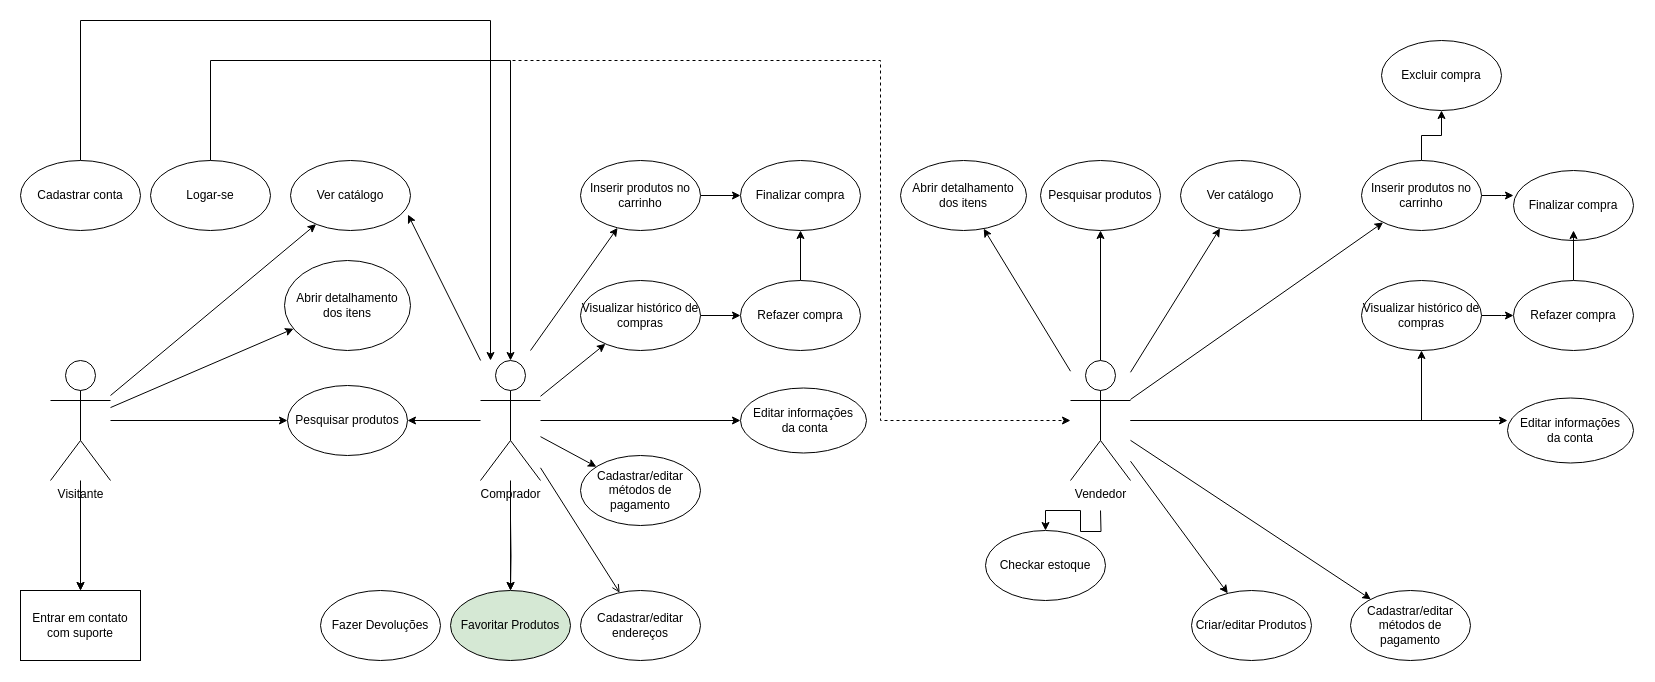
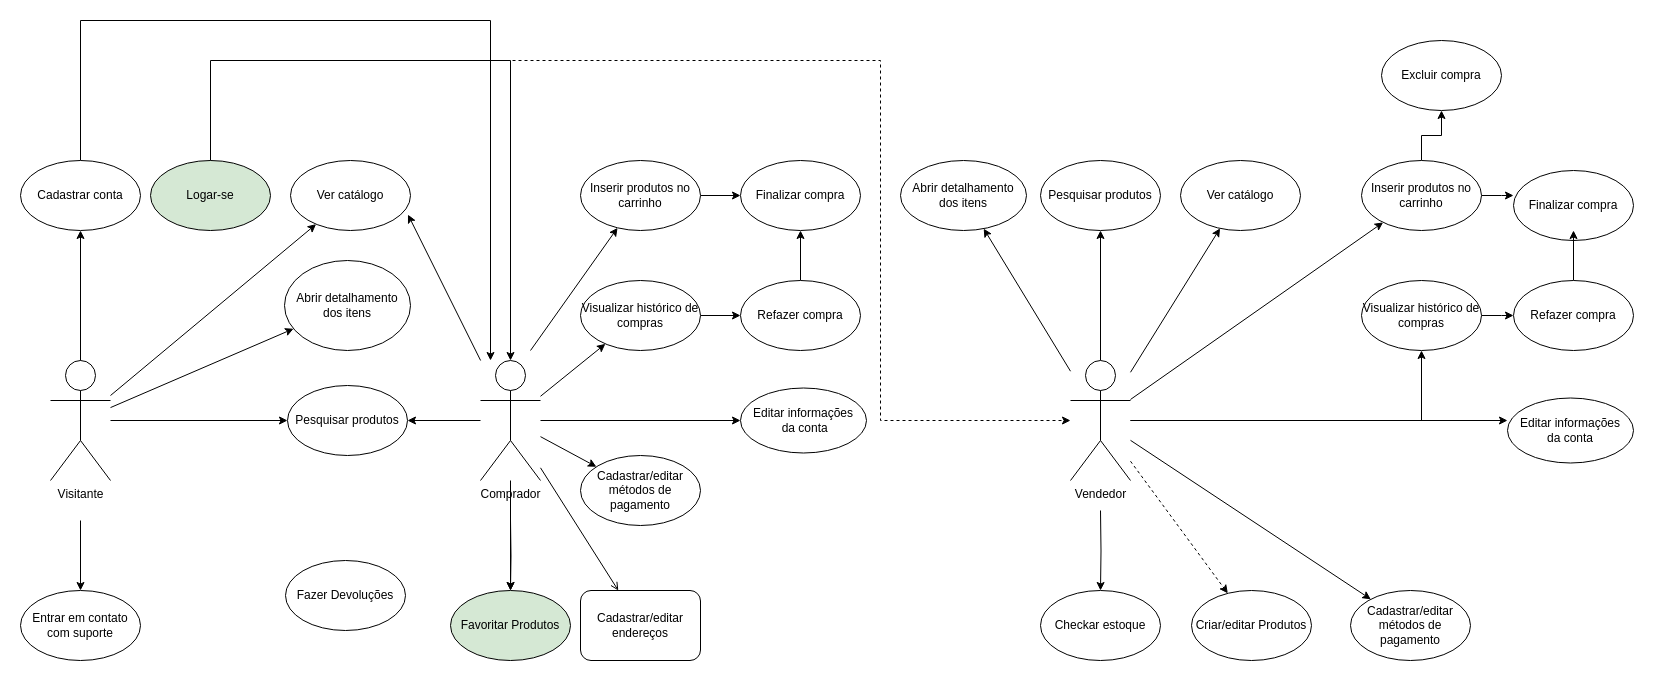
- <mxCell id="4" value="Logar-se" style="ellipse;whiteSpace=wrap;html=1;" parent="1" vertex="1"><mxGeometry x="150" y="160" width="120" height="70" as="geometry" /></mxCell>
+ <mxCell id="4" value="Logar-se" style="ellipse;whiteSpace=wrap;html=1;fillColor=#d5e8d4;" parent="1" vertex="1"><mxGeometry x="150" y="160" width="120" height="70" as="geometry" /></mxCell>
- <mxCell id="50" value="" style="endArrow=classic;html=1;rounded=0;" parent="1" source="5" target="9" edge="1"><mxGeometry width="50" height="50" relative="1" as="geometry"><mxPoint x="550" y="430" as="sourcePoint" /><mxPoint x="600" y="380" as="targetPoint" /></mxGeometry></mxCell>
+ <mxCell id="50" value="" style="endArrow=classic;html=1;rounded=0;" parent="1" source="5" target="21" edge="1"><mxGeometry width="50" height="50" relative="1" as="geometry"><mxPoint x="550" y="430" as="sourcePoint" /><mxPoint x="600" y="380" as="targetPoint" /></mxGeometry></mxCell>
- <mxCell id="55" value="" style="endArrow=classic;html=1;rounded=0;" edge="1" parent="1" source="35" target="39"><mxGeometry width="50" height="50" relative="1" as="geometry"><mxPoint x="1140" y="450" as="sourcePoint" /><mxPoint x="1380" y="609" as="targetPoint" /></mxGeometry></mxCell>
+ <mxCell id="55" value="" style="endArrow=classic;html=1;rounded=0;dashed=1;" edge="1" parent="1" source="35" target="39"><mxGeometry width="50" height="50" relative="1" as="geometry"><mxPoint x="1140" y="450" as="sourcePoint" /><mxPoint x="1380" y="609" as="targetPoint" /></mxGeometry></mxCell>
- <mxCell id="40" value="Checkar estoque" style="ellipse;whiteSpace=wrap;html=1;" parent="1" vertex="1"><mxGeometry x="985" y="530" width="120" height="70" as="geometry" /></mxCell>
+ <mxCell id="40" value="Checkar estoque" style="ellipse;whiteSpace=wrap;html=1;" parent="1" vertex="1"><mxGeometry x="1040" y="590" width="120" height="70" as="geometry" /></mxCell>
- <mxCell id="9" value="Entrar em contato com suporte" style="whiteSpace=wrap;html=1;rounded=0;" parent="1" vertex="1"><mxGeometry x="20" y="590" width="120" height="70" as="geometry" /></mxCell>
+ <mxCell id="9" value="Entrar em contato com suporte" style="ellipse;whiteSpace=wrap;html=1;" parent="1" vertex="1"><mxGeometry x="20" y="590" width="120" height="70" as="geometry" /></mxCell>
- <mxCell id="22" value="Fazer Devoluções" style="ellipse;whiteSpace=wrap;html=1;" parent="1" vertex="1"><mxGeometry x="320" y="590" width="120" height="70" as="geometry" /></mxCell>
+ <mxCell id="22" value="Fazer Devoluções" style="ellipse;whiteSpace=wrap;html=1;" parent="1" vertex="1"><mxGeometry x="285" y="560" width="120" height="70" as="geometry" /></mxCell>
- <mxCell id="19" value="Cadastrar/editar endereços" style="ellipse;whiteSpace=wrap;html=1;" parent="1" vertex="1"><mxGeometry x="580" y="590" width="120" height="70" as="geometry" /></mxCell>
+ <mxCell id="19" value="Cadastrar/editar endereços" style="whiteSpace=wrap;html=1;rounded=1;" parent="1" vertex="1"><mxGeometry x="580" y="590" width="120" height="70" as="geometry" /></mxCell>
